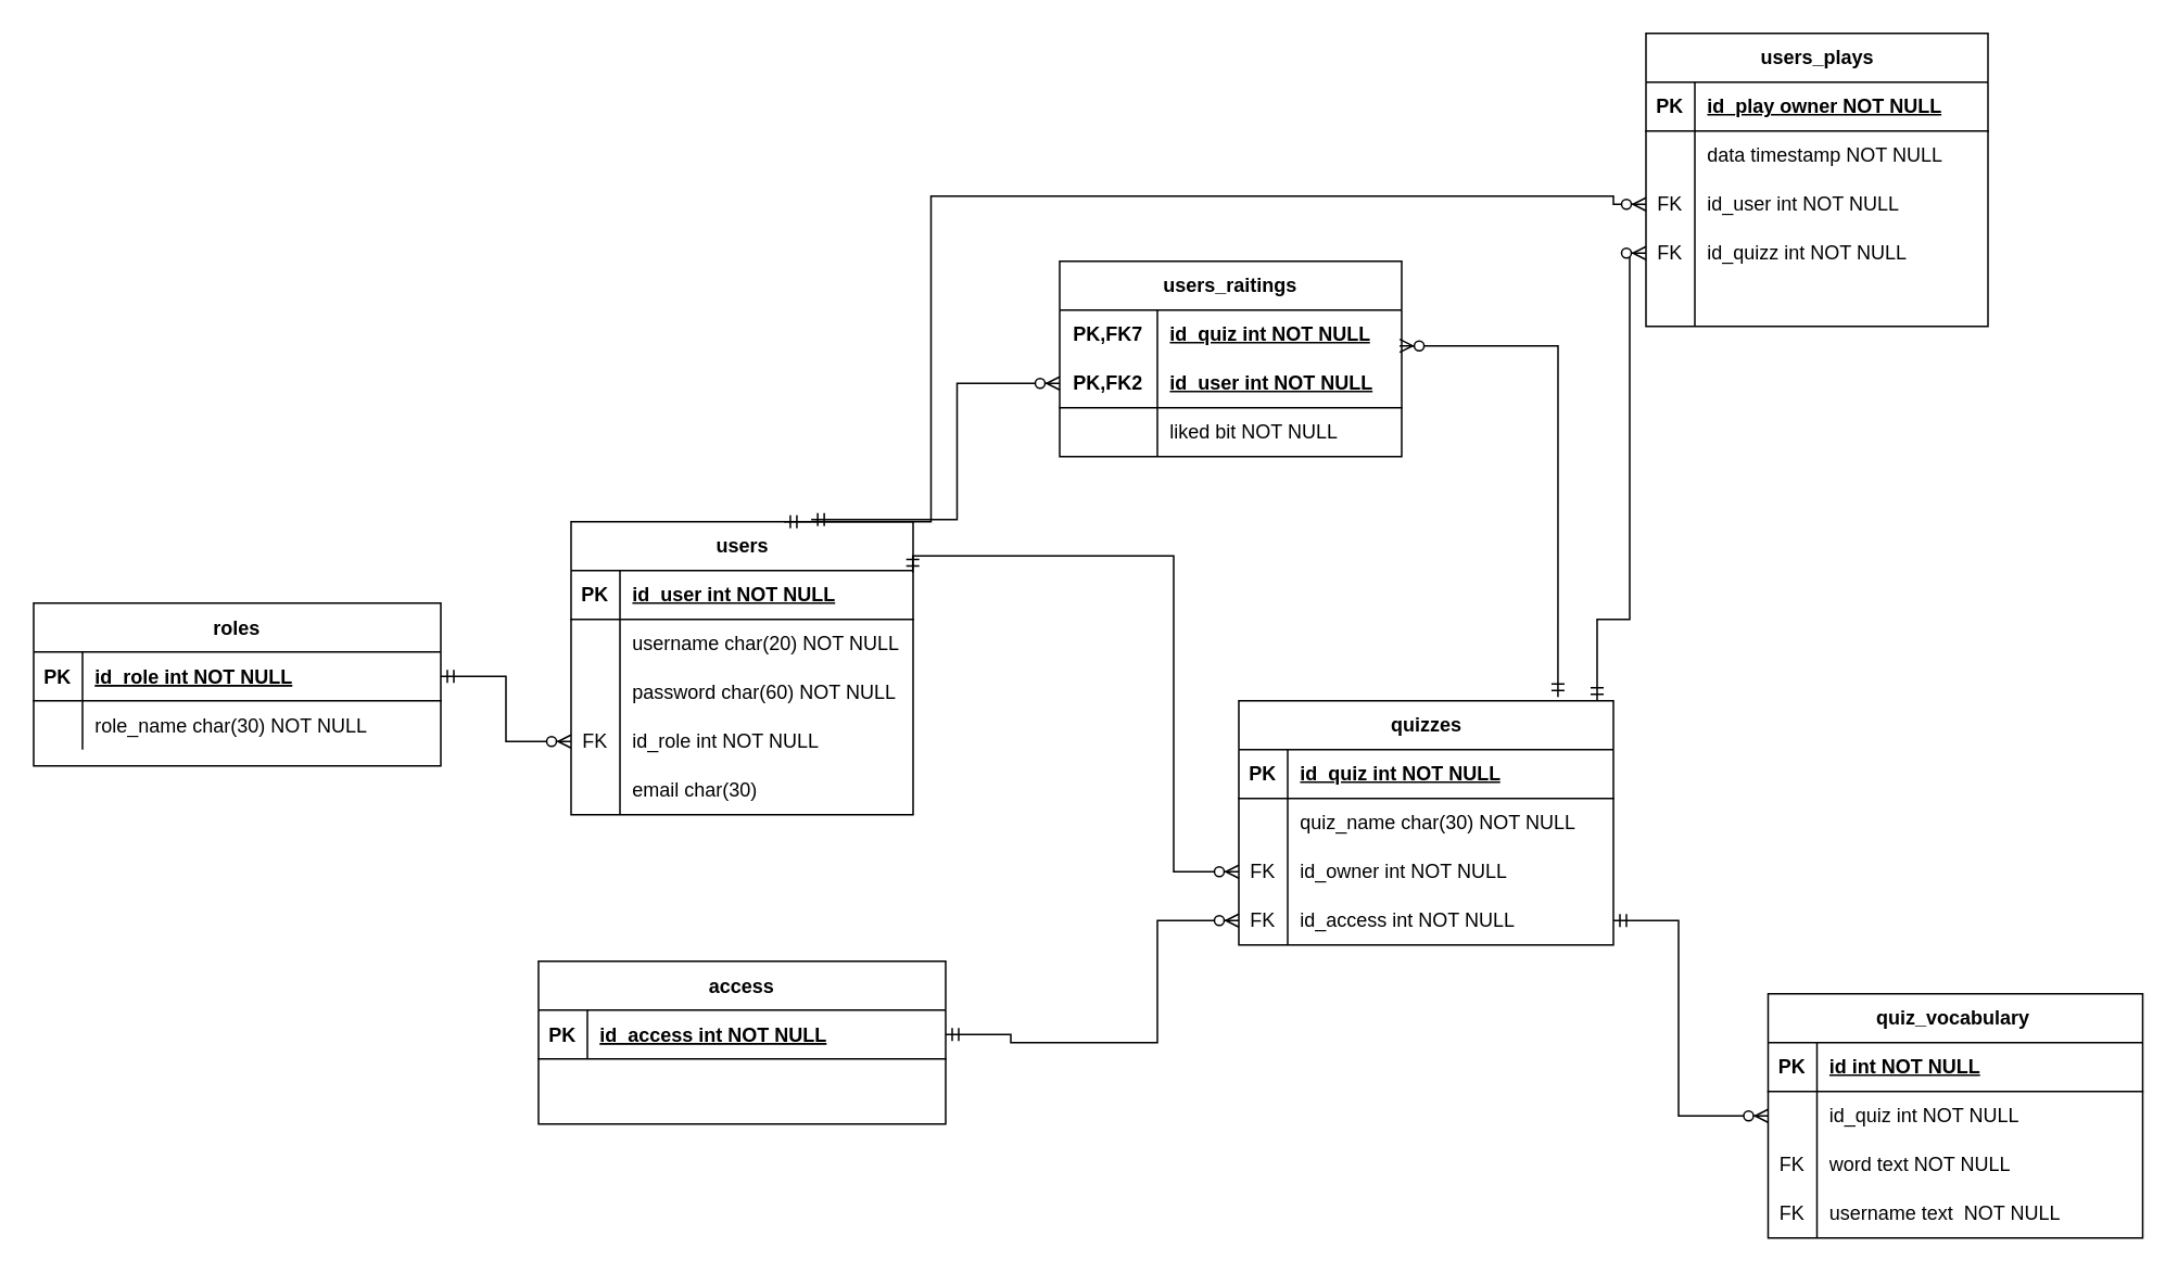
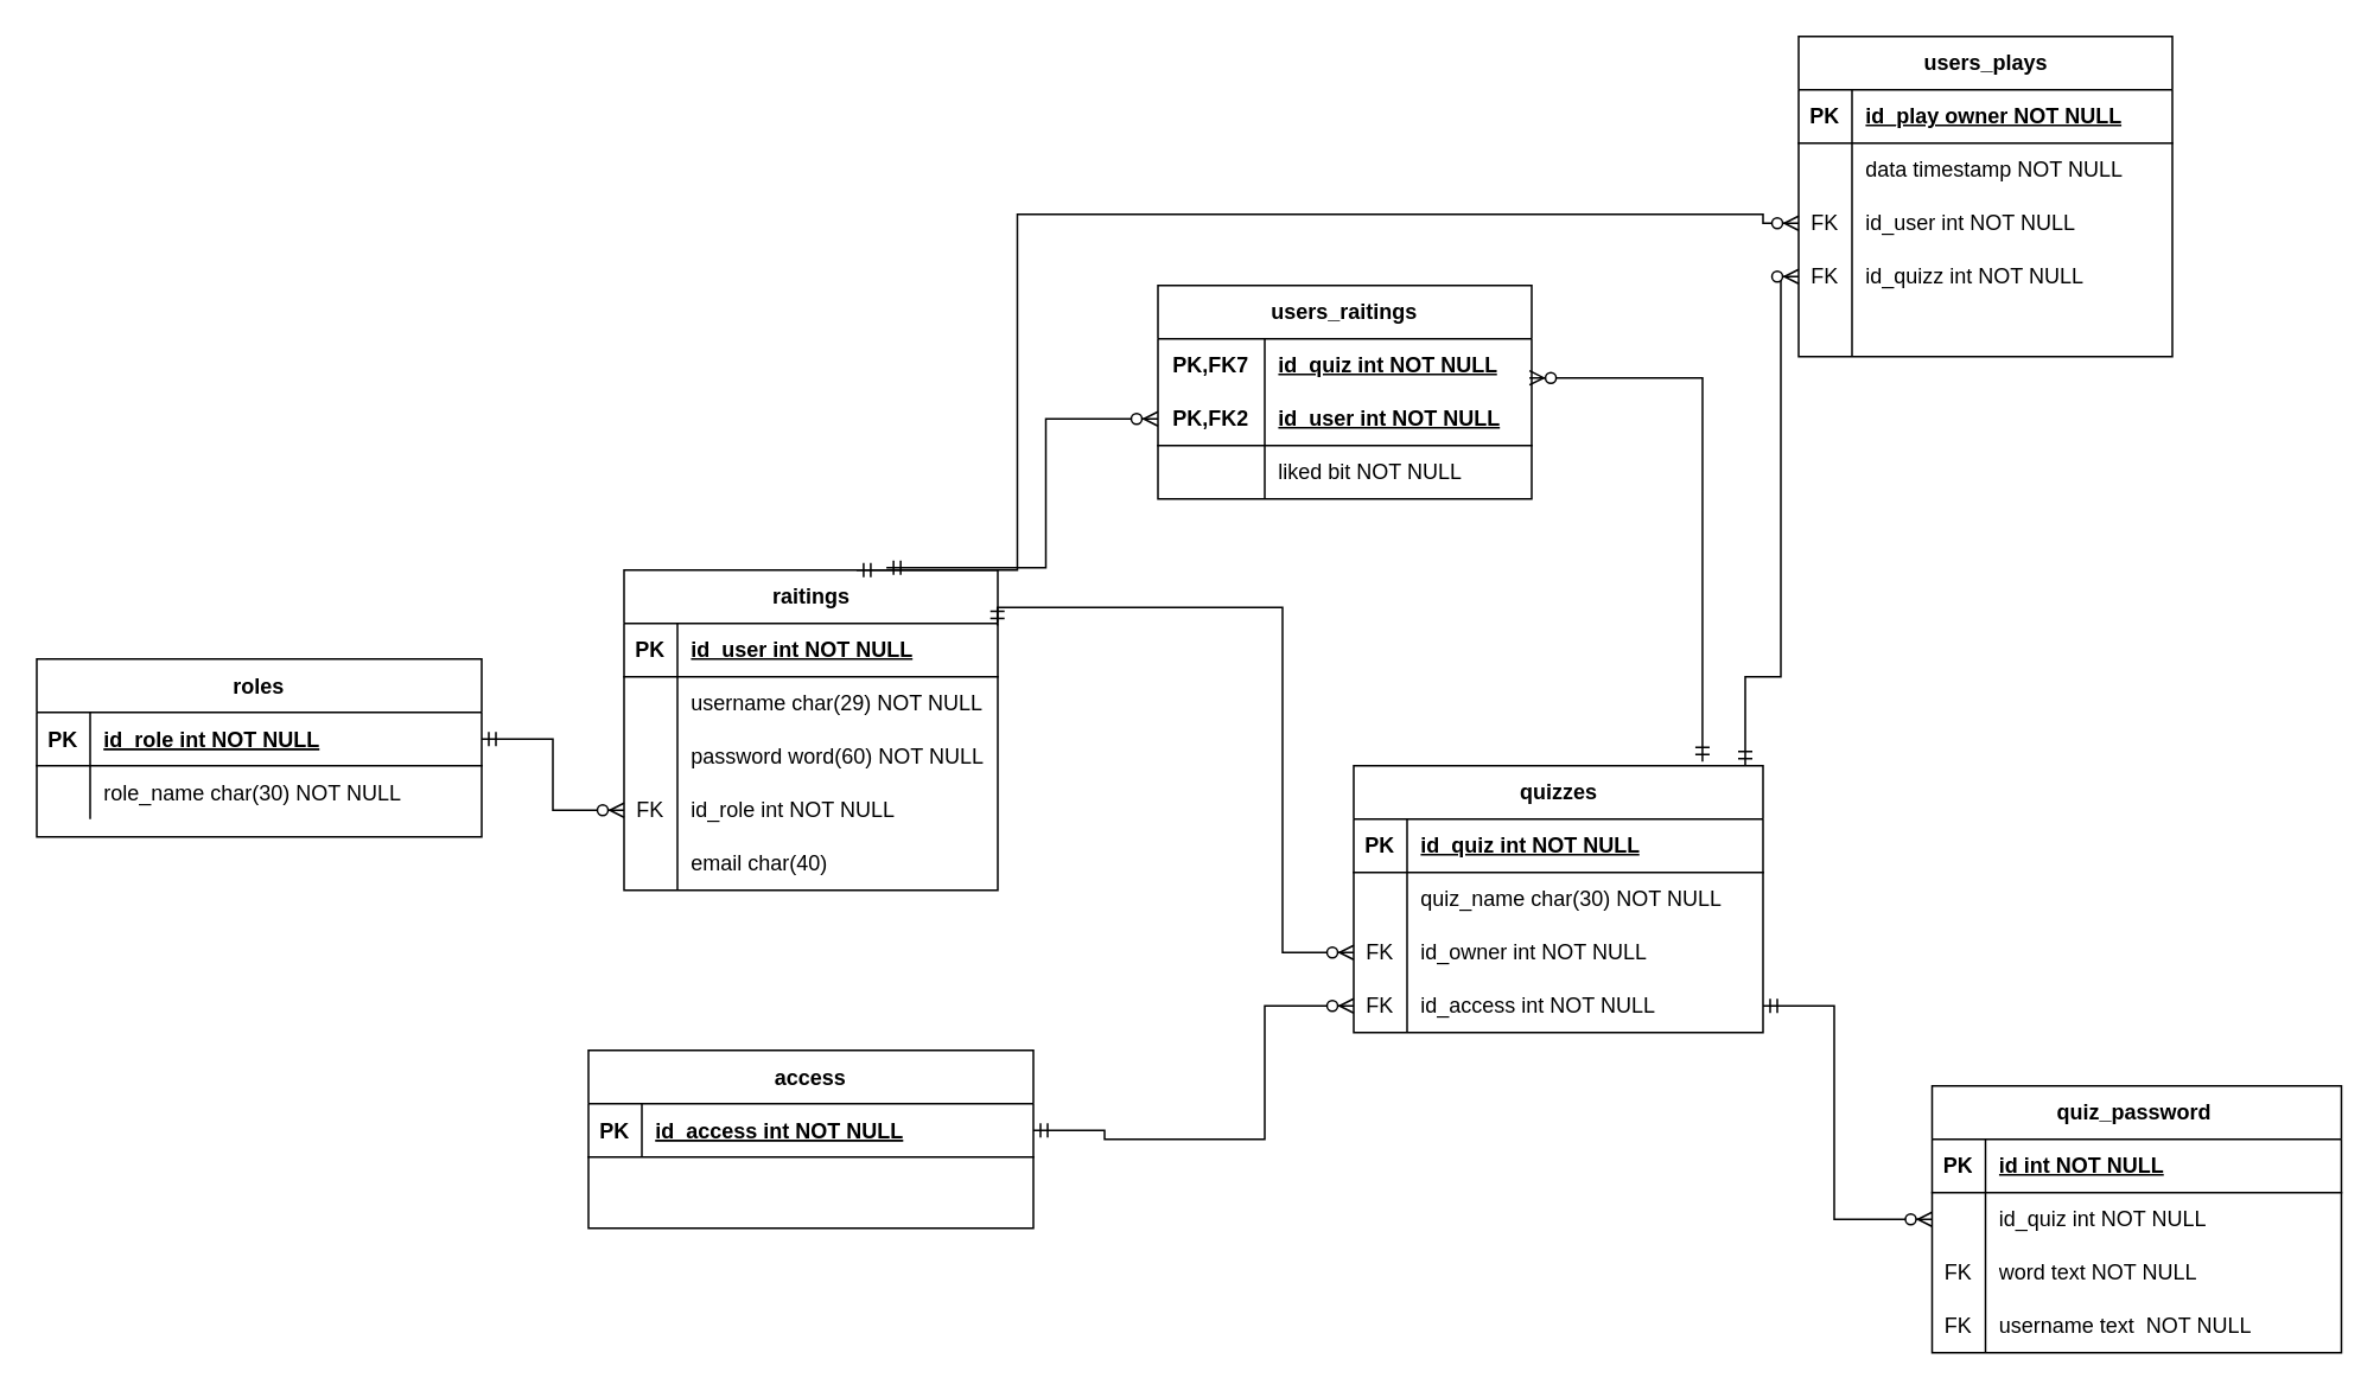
- <mxCell id="9" value="users" style="shape=table;startSize=30;container=1;collapsible=1;childLayout=tableLayout;fixedRows=1;rowLines=0;fontStyle=1;align=center;resizeLast=1;html=1;" parent="1" vertex="1"><mxGeometry x="350" y="320" width="210" height="180" as="geometry" /></mxCell>
+ <mxCell id="9" value="raitings" style="shape=table;startSize=30;container=1;collapsible=1;childLayout=tableLayout;fixedRows=1;rowLines=0;fontStyle=1;align=center;resizeLast=1;html=1;" parent="1" vertex="1"><mxGeometry x="350" y="320" width="210" height="180" as="geometry" /></mxCell>
- <mxCell id="15" value="username char(20) NOT NULL" style="shape=partialRectangle;connectable=0;fillColor=none;top=0;left=0;bottom=0;right=0;align=left;spacingLeft=6;overflow=hidden;whiteSpace=wrap;html=1;" parent="13" vertex="1"><mxGeometry x="30" width="180" height="30" as="geometry"><mxRectangle width="180" height="30" as="alternateBounds" /></mxGeometry></mxCell>
+ <mxCell id="15" value="username char(29) NOT NULL" style="shape=partialRectangle;connectable=0;fillColor=none;top=0;left=0;bottom=0;right=0;align=left;spacingLeft=6;overflow=hidden;whiteSpace=wrap;html=1;" parent="13" vertex="1"><mxGeometry x="30" width="180" height="30" as="geometry"><mxRectangle width="180" height="30" as="alternateBounds" /></mxGeometry></mxCell>
- <mxCell id="18" value="password char(60) NOT NULL" style="shape=partialRectangle;connectable=0;fillColor=none;top=0;left=0;bottom=0;right=0;align=left;spacingLeft=6;overflow=hidden;whiteSpace=wrap;html=1;" parent="16" vertex="1"><mxGeometry x="30" width="180" height="30" as="geometry"><mxRectangle width="180" height="30" as="alternateBounds" /></mxGeometry></mxCell>
+ <mxCell id="18" value="password word(60) NOT NULL" style="shape=partialRectangle;connectable=0;fillColor=none;top=0;left=0;bottom=0;right=0;align=left;spacingLeft=6;overflow=hidden;whiteSpace=wrap;html=1;" parent="16" vertex="1"><mxGeometry x="30" width="180" height="30" as="geometry"><mxRectangle width="180" height="30" as="alternateBounds" /></mxGeometry></mxCell>
- <mxCell id="24" value="email char(30)" style="shape=partialRectangle;connectable=0;fillColor=none;top=0;left=0;bottom=0;right=0;align=left;spacingLeft=6;overflow=hidden;whiteSpace=wrap;html=1;" parent="22" vertex="1"><mxGeometry x="30" width="180" height="30" as="geometry"><mxRectangle width="180" height="30" as="alternateBounds" /></mxGeometry></mxCell>
+ <mxCell id="24" value="email char(40)" style="shape=partialRectangle;connectable=0;fillColor=none;top=0;left=0;bottom=0;right=0;align=left;spacingLeft=6;overflow=hidden;whiteSpace=wrap;html=1;" parent="22" vertex="1"><mxGeometry x="30" width="180" height="30" as="geometry"><mxRectangle width="180" height="30" as="alternateBounds" /></mxGeometry></mxCell>
- <mxCell id="73" value="quiz_vocabulary&amp;nbsp;" style="shape=table;startSize=30;container=1;collapsible=1;childLayout=tableLayout;fixedRows=1;rowLines=0;fontStyle=1;align=center;resizeLast=1;html=1;" parent="1" vertex="1"><mxGeometry x="1085" y="610" width="230" height="150" as="geometry" /></mxCell>
+ <mxCell id="73" value="quiz_password&amp;nbsp;" style="shape=table;startSize=30;container=1;collapsible=1;childLayout=tableLayout;fixedRows=1;rowLines=0;fontStyle=1;align=center;resizeLast=1;html=1;" parent="1" vertex="1"><mxGeometry x="1085" y="610" width="230" height="150" as="geometry" /></mxCell>
